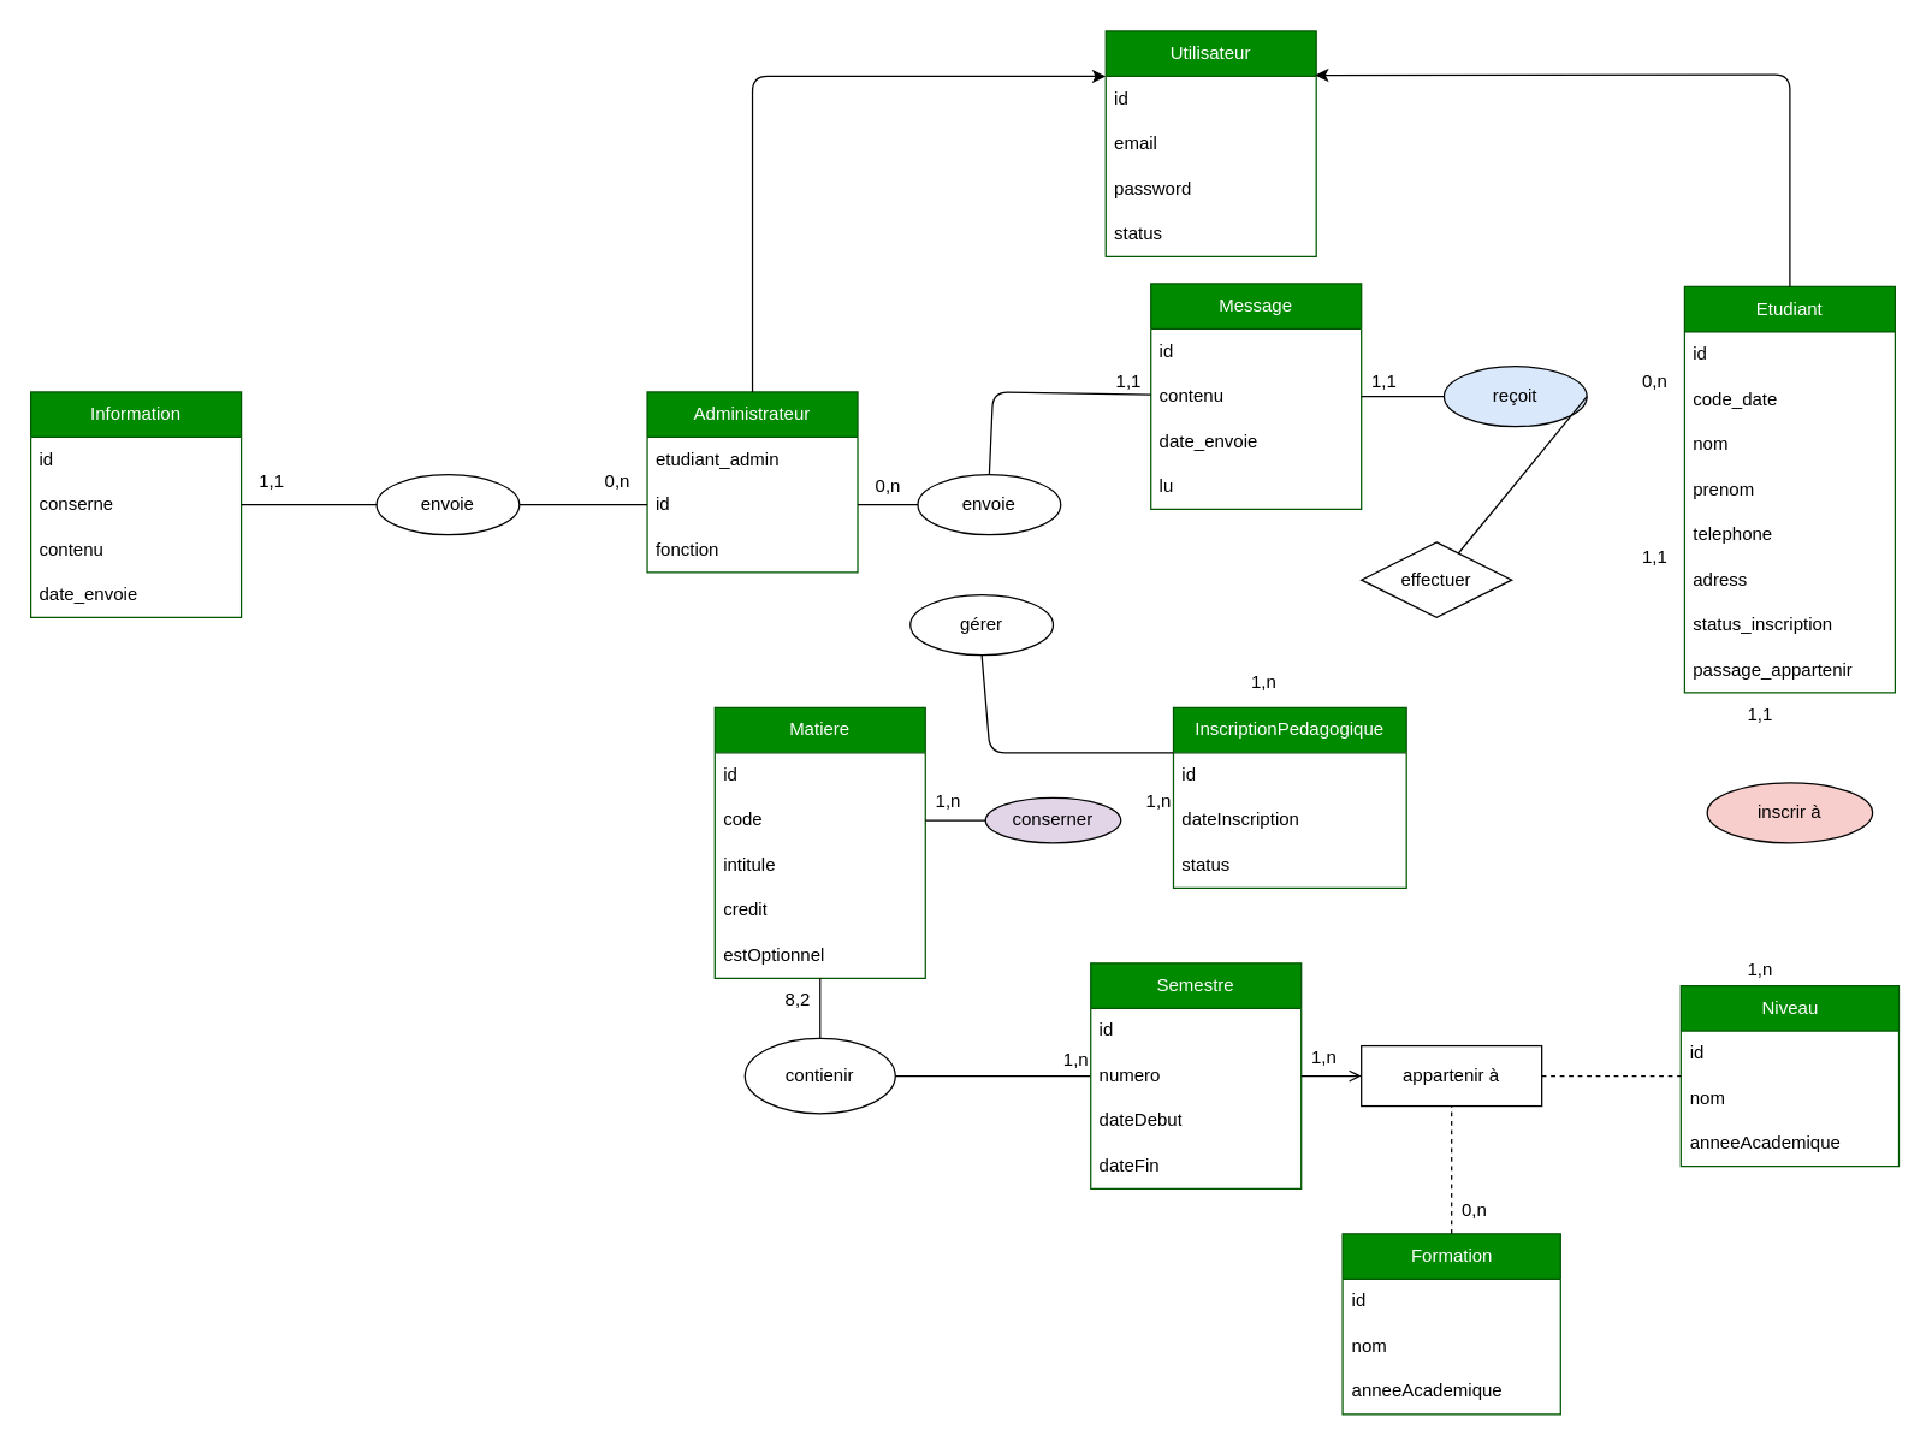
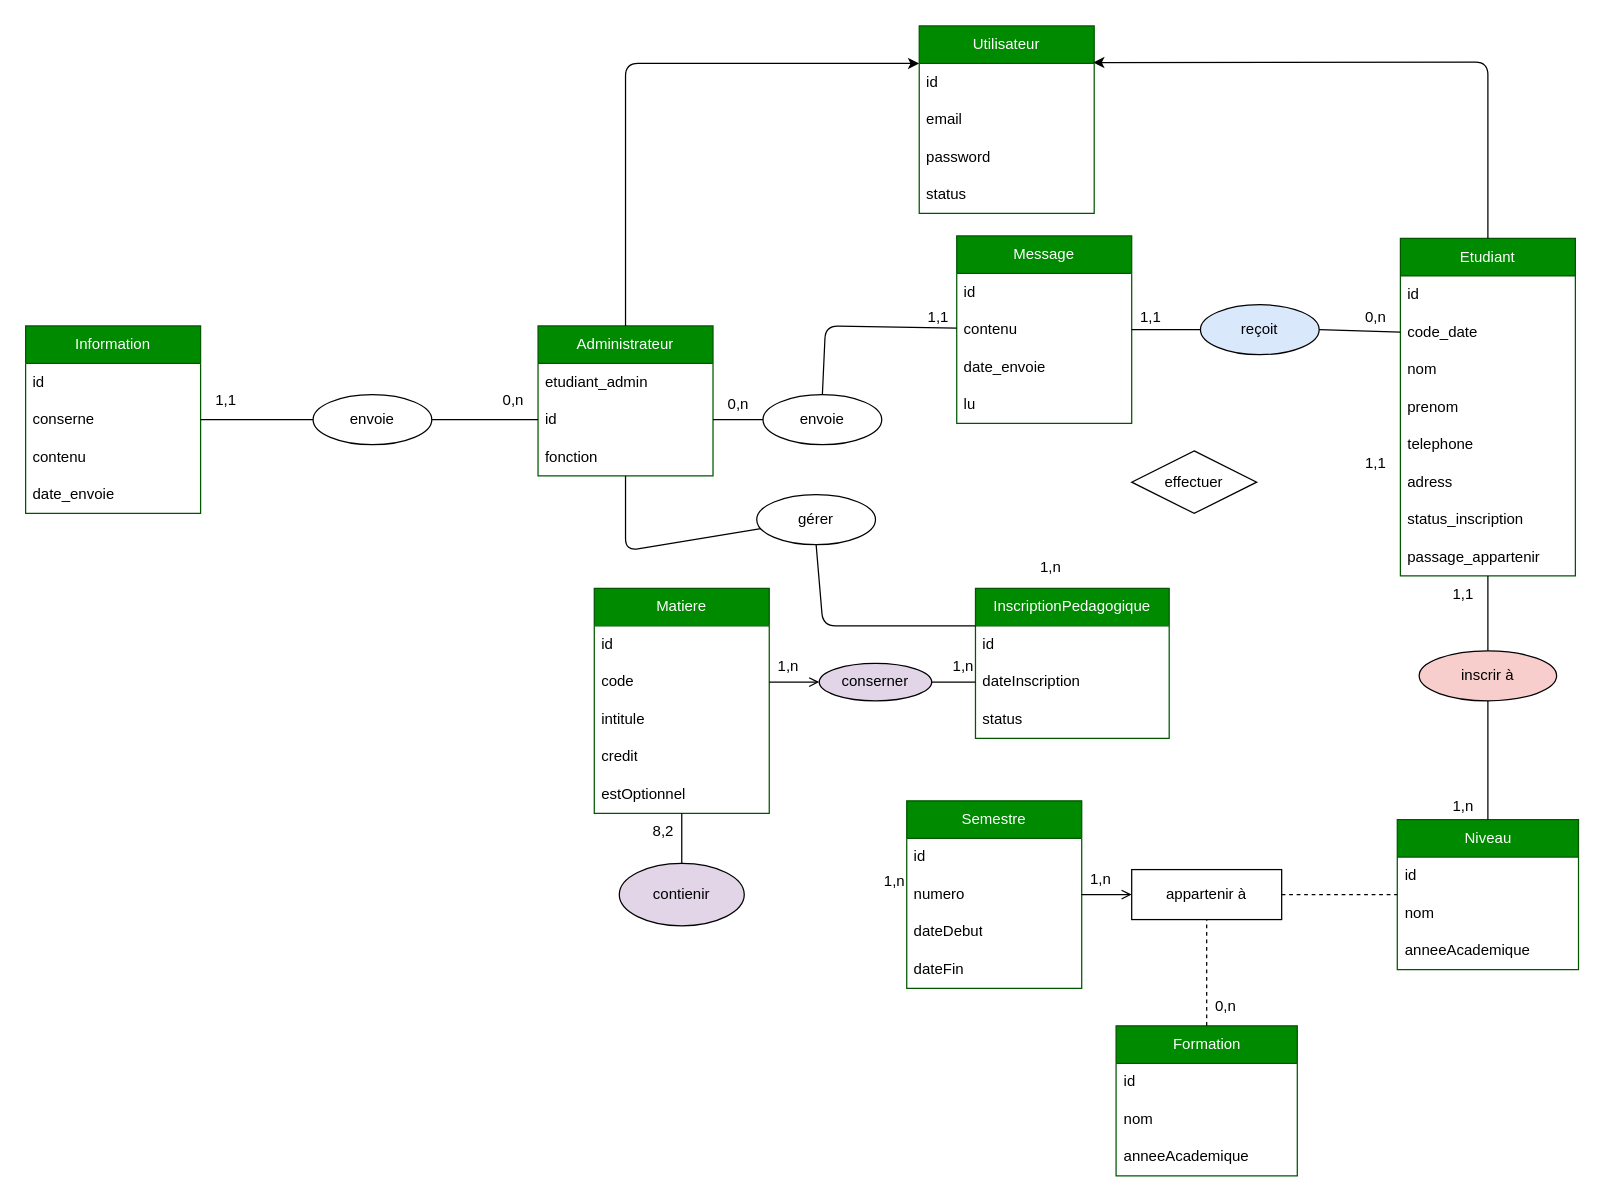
- <mxCell id="81" value="" style="endArrow=none;html=1;exitX=1;exitY=0.5;exitDx=0;exitDy=0;" parent="1" source="78" target="22" edge="1"><mxGeometry width="50" height="50" relative="1" as="geometry"><mxPoint x="1025" y="405" as="sourcePoint" /><mxPoint x="1140" y="405" as="targetPoint" /></mxGeometry></mxCell>
+ <mxCell id="81" value="" style="endArrow=none;html=1;exitX=1;exitY=0.5;exitDx=0;exitDy=0;entryX=0;entryY=0.5;entryDx=0;entryDy=0;" parent="1" source="78" target="9" edge="1"><mxGeometry width="50" height="50" relative="1" as="geometry"><mxPoint x="1025" y="405" as="sourcePoint" /><mxPoint x="1140" y="405" as="targetPoint" /></mxGeometry></mxCell>
+ <mxCell id="55" value="" style="endArrow=none;html=1;" parent="1" source="16" target="54" edge="1"><mxGeometry width="50" height="50" relative="1" as="geometry"><mxPoint x="565" y="470" as="sourcePoint" /><mxPoint x="615" y="420" as="targetPoint" /><Array as="points"><mxPoint x="500" y="440" /></Array></mxGeometry></mxCell>
+ <mxCell id="52" value="" style="endArrow=none;html=1;" parent="1" source="51" target="7" edge="1"><mxGeometry width="50" height="50" relative="1" as="geometry"><mxPoint x="1045" y="520" as="sourcePoint" /><mxPoint x="1095" y="470" as="targetPoint" /></mxGeometry></mxCell>
- <mxCell id="35" value="" style="endArrow=none;html=1;exitX=1;exitY=0.5;exitDx=0;exitDy=0;" parent="1" source="29" target="33" edge="1"><mxGeometry width="50" height="50" relative="1" as="geometry"><mxPoint x="585" y="570" as="sourcePoint" /><mxPoint x="635" y="520" as="targetPoint" /></mxGeometry></mxCell>
+ <mxCell id="35" value="" style="endArrow=open;html=1;exitX=1;exitY=0.5;exitDx=0;exitDy=0;" parent="1" source="29" target="33" edge="1"><mxGeometry width="50" height="50" relative="1" as="geometry"><mxPoint x="585" y="570" as="sourcePoint" /><mxPoint x="635" y="520" as="targetPoint" /></mxGeometry></mxCell>
+ <mxCell id="34" value="" style="endArrow=none;html=1;entryX=0;entryY=0.5;entryDx=0;entryDy=0;" parent="1" source="33" target="25" edge="1"><mxGeometry width="50" height="50" relative="1" as="geometry"><mxPoint x="755" y="580" as="sourcePoint" /><mxPoint x="805" y="530" as="targetPoint" /></mxGeometry></mxCell>
+ <mxCell id="53" value="" style="endArrow=none;html=1;entryX=0.5;entryY=1;entryDx=0;entryDy=0;exitX=0.5;exitY=0;exitDx=0;exitDy=0;" parent="1" source="44" target="51" edge="1"><mxGeometry width="50" height="50" relative="1" as="geometry"><mxPoint x="1165" y="660" as="sourcePoint" /><mxPoint x="1205" y="550" as="targetPoint" /><Array as="points"><mxPoint x="1190" y="600" /></Array></mxGeometry></mxCell>
- <mxCell id="36" value="contienir" style="ellipse;whiteSpace=wrap;html=1;" parent="1" vertex="1"><mxGeometry x="495" y="690" width="100" height="50" as="geometry" /></mxCell>
+ <mxCell id="36" value="contienir" style="ellipse;whiteSpace=wrap;html=1;fillColor=#e1d5e7;" parent="1" vertex="1"><mxGeometry x="495" y="690" width="100" height="50" as="geometry" /></mxCell>
- <mxCell id="38" value="" style="endArrow=none;html=1;" parent="1" source="36" target="39" edge="1"><mxGeometry width="50" height="50" relative="1" as="geometry"><mxPoint x="745" y="770" as="sourcePoint" /><mxPoint x="805" y="680" as="targetPoint" /></mxGeometry></mxCell>
